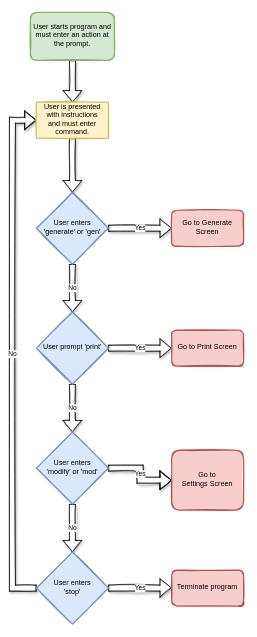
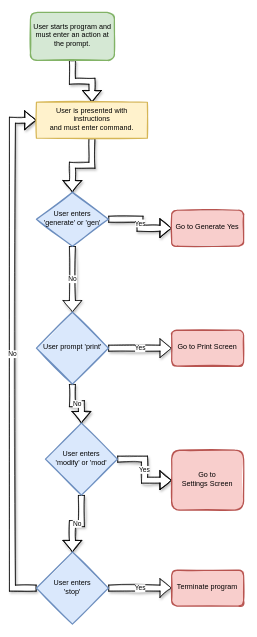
- <mxCell id="18" value="User is presented with instructions &lt;br&gt;and must enter command." style="rounded=0;whiteSpace=wrap;html=1;fillColor=#fff2cc;strokeColor=#d6b656;shadow=0;strokeWidth=2;spacing=6;spacingTop=-4;sketch=1;fillStyle=solid;" parent="1" vertex="1"><mxGeometry x="60" y="170" width="120" height="60" as="geometry" /></mxCell>
+ <mxCell id="18" value="User is presented with instructions &lt;br&gt;and must enter command." style="rounded=0;whiteSpace=wrap;html=1;fillColor=#fff2cc;strokeColor=#d6b656;shadow=0;strokeWidth=2;spacing=6;spacingTop=-4;sketch=1;fillStyle=solid;" parent="1" vertex="1"><mxGeometry x="60" y="170" width="185" height="60" as="geometry" /></mxCell>
- <mxCell id="7" value="Go to Generate Screen" style="rounded=1;whiteSpace=wrap;html=1;fontSize=12;glass=0;strokeWidth=2;shadow=0;fillColor=#f8cecc;strokeColor=#b85450;spacing=6;spacingTop=-4;sketch=1;fillStyle=solid;" parent="1" vertex="1"><mxGeometry x="285.44" y="350" width="120" height="60" as="geometry" /></mxCell>
+ <mxCell id="7" value="Go to Generate Yes" style="rounded=1;whiteSpace=wrap;html=1;fontSize=12;glass=0;strokeWidth=2;shadow=0;fillColor=#f8cecc;strokeColor=#b85450;spacing=6;spacingTop=-4;sketch=1;fillStyle=solid;" parent="1" vertex="1"><mxGeometry x="285.44" y="350" width="120" height="60" as="geometry" /></mxCell>
- <mxCell id="6" value="User enters 'generate' or 'gen'" style="rhombus;whiteSpace=wrap;html=1;shadow=0;fontFamily=Helvetica;fontSize=12;align=center;strokeWidth=2;spacing=6;spacingTop=-4;fillColor=#dae8fc;strokeColor=#6c8ebf;sketch=1;fillStyle=solid;" parent="1" vertex="1"><mxGeometry x="60" y="320" width="120" height="120" as="geometry" /></mxCell>
+ <mxCell id="6" value="User enters 'generate' or 'gen'" style="rhombus;whiteSpace=wrap;html=1;shadow=0;fontFamily=Helvetica;fontSize=12;align=center;strokeWidth=2;spacing=6;spacingTop=-4;fillColor=#dae8fc;strokeColor=#6c8ebf;sketch=1;fillStyle=solid;" parent="1" vertex="1"><mxGeometry x="60" y="320" width="120" height="90" as="geometry" /></mxCell>
- <mxCell id="14" value="User enters &lt;br&gt;'modify' or 'mod'" style="rhombus;whiteSpace=wrap;html=1;shadow=0;fontFamily=Helvetica;fontSize=12;align=center;strokeWidth=2;spacing=6;spacingTop=-4;fillColor=#dae8fc;strokeColor=#6c8ebf;sketch=1;fillStyle=solid;" parent="1" vertex="1"><mxGeometry x="60" y="720" width="120" height="120" as="geometry" /></mxCell>
+ <mxCell id="14" value="User enters &lt;br&gt;'modify' or 'mod'" style="rhombus;whiteSpace=wrap;html=1;shadow=0;fontFamily=Helvetica;fontSize=12;align=center;strokeWidth=2;spacing=6;spacingTop=-4;fillColor=#dae8fc;strokeColor=#6c8ebf;sketch=1;fillStyle=solid;" parent="1" vertex="1"><mxGeometry x="75" y="705" width="120" height="120" as="geometry" /></mxCell>
